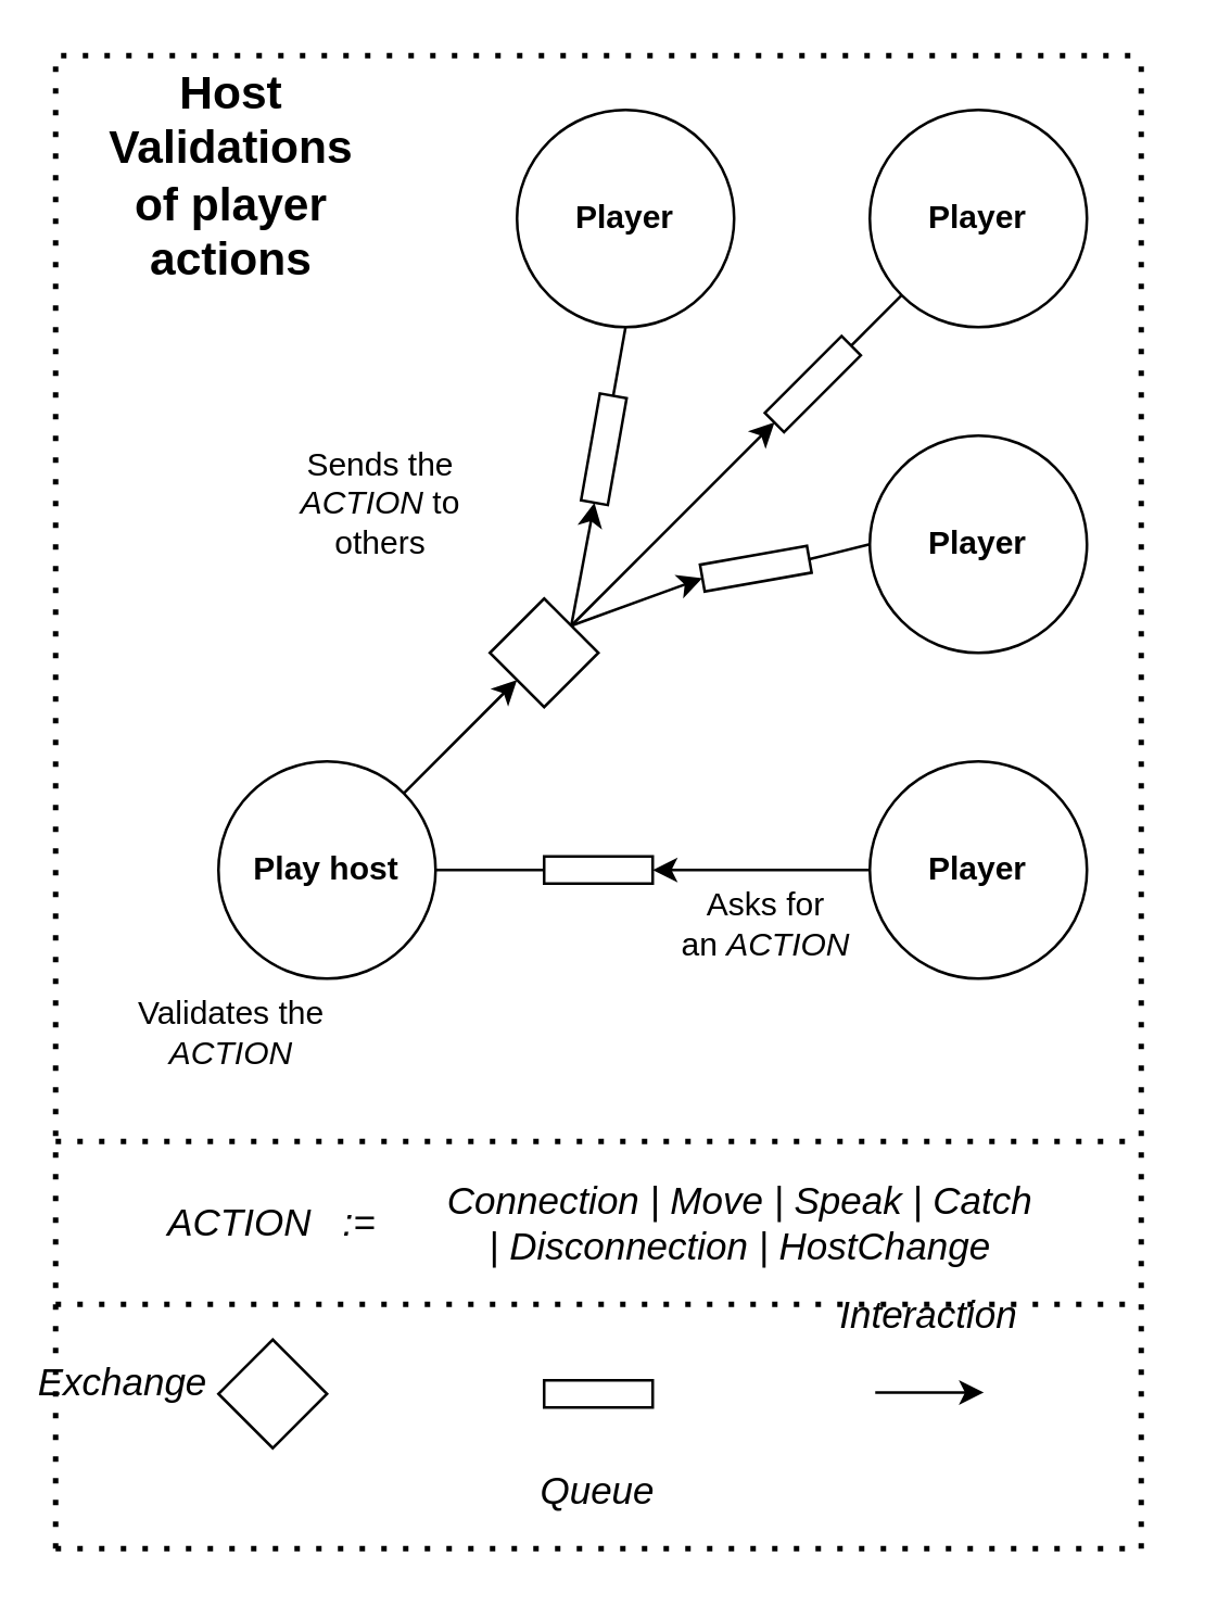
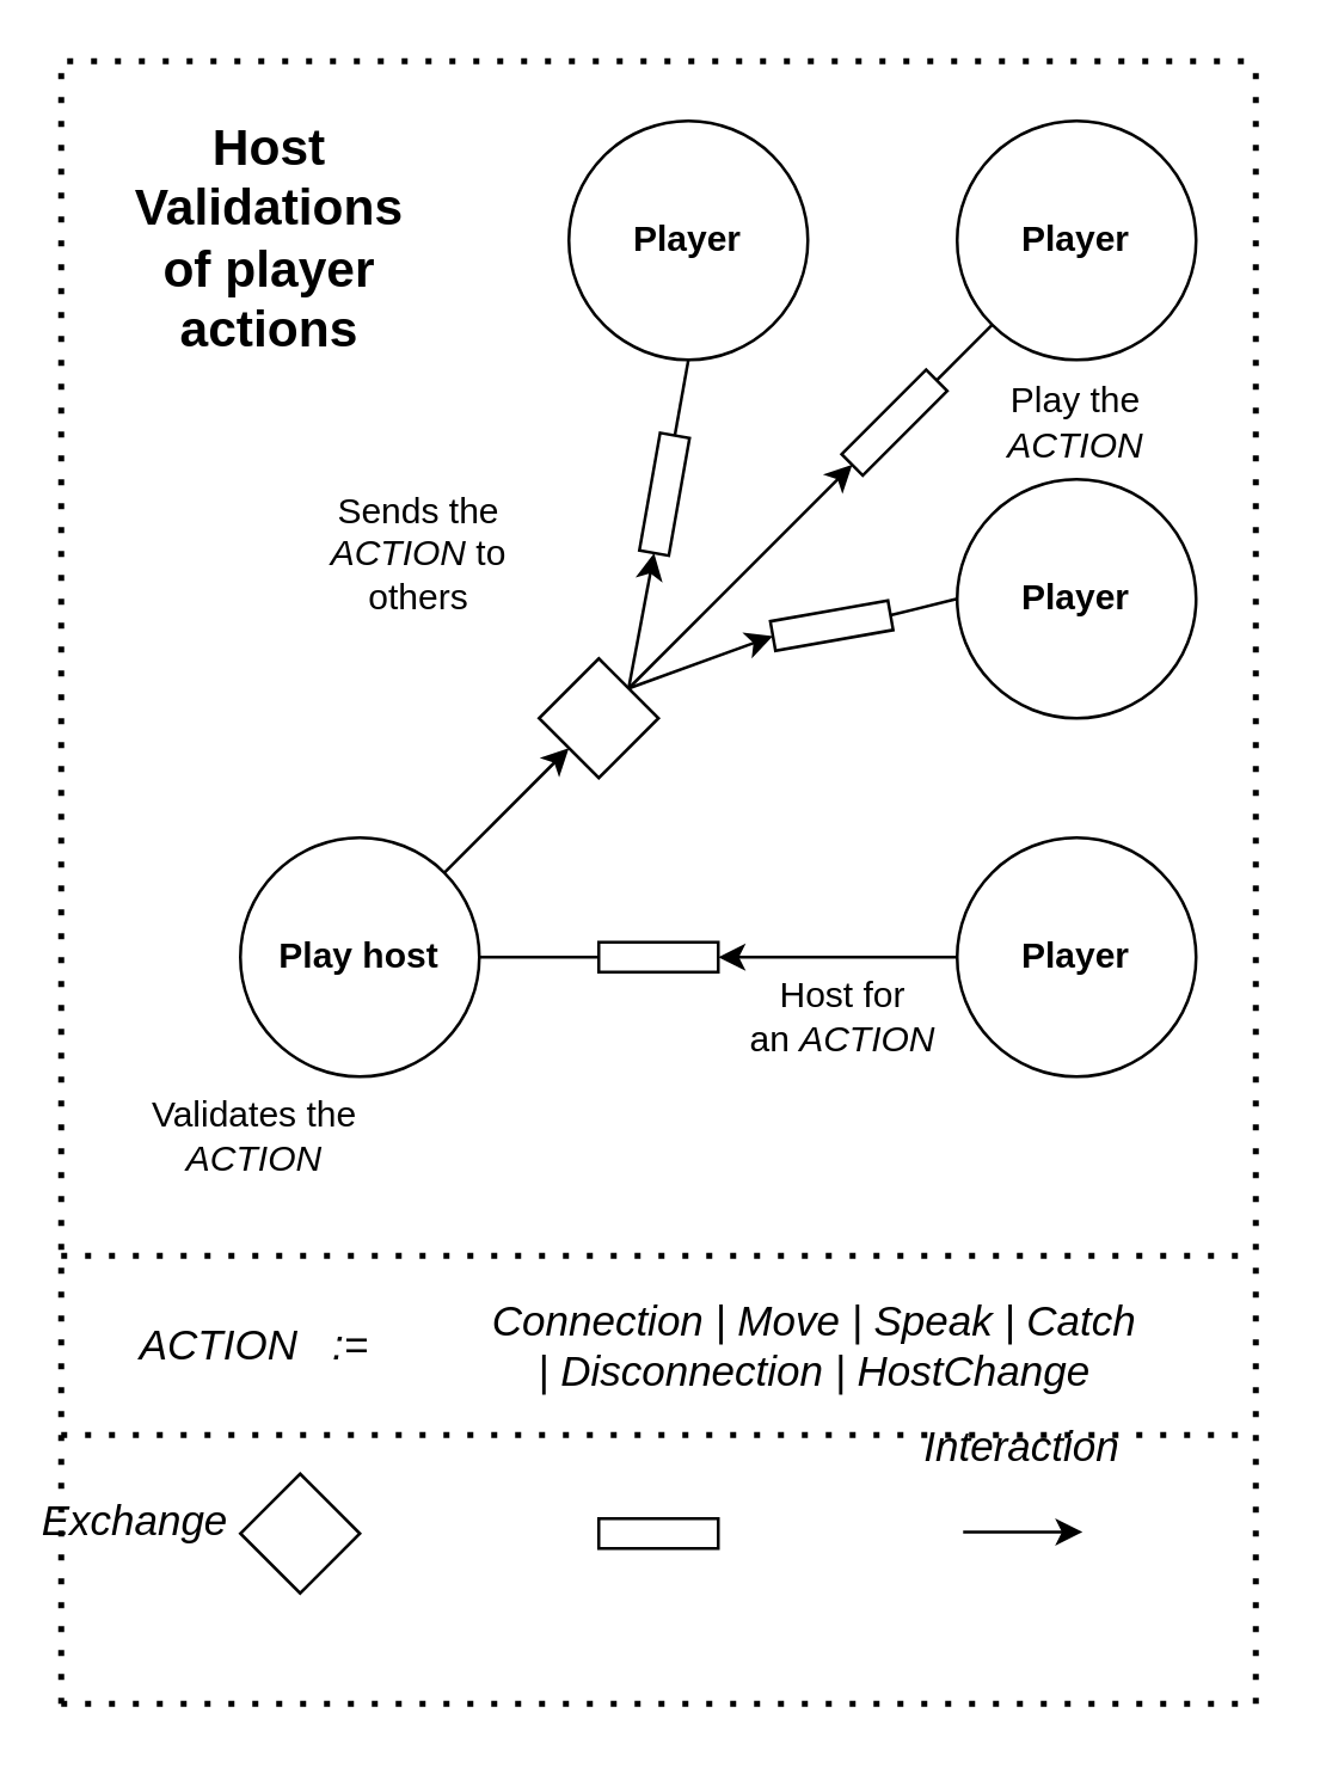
- <mxCell id="25" value="&lt;b&gt;&lt;font style=&quot;font-size: 17px&quot;&gt;Host Validations of player actions&lt;/font&gt;&lt;/b&gt;" style="text;html=1;strokeColor=none;fillColor=none;align=center;verticalAlign=middle;whiteSpace=wrap;rounded=0;" vertex="1" parent="1"><mxGeometry x="35" y="25" width="100" height="80" as="geometry" /></mxCell>
+ <mxCell id="25" value="&lt;b&gt;&lt;font style=&quot;font-size: 17px&quot;&gt;Host Validations of player actions&lt;/font&gt;&lt;/b&gt;" style="text;html=1;strokeColor=none;fillColor=none;align=center;verticalAlign=middle;whiteSpace=wrap;rounded=0;" vertex="1" parent="1"><mxGeometry x="40" y="40" width="100" height="80" as="geometry" /></mxCell>
+ <mxCell id="24" value="Play the &lt;i&gt;ACTION&lt;/i&gt;" style="text;html=1;strokeColor=none;fillColor=none;align=center;verticalAlign=middle;whiteSpace=wrap;rounded=0;" vertex="1" parent="1"><mxGeometry x="325" y="131" width="70" height="20" as="geometry" /></mxCell>
- <mxCell id="10" value="Asks for an&amp;nbsp;&lt;i&gt;ACTION&lt;/i&gt;" style="text;html=1;strokeColor=none;fillColor=none;align=center;verticalAlign=middle;whiteSpace=wrap;rounded=0;" vertex="1" parent="1"><mxGeometry x="242" y="330" width="80" height="20" as="geometry" /></mxCell>
+ <mxCell id="10" value="Host for an&amp;nbsp;&lt;i&gt;ACTION&lt;/i&gt;" style="text;html=1;strokeColor=none;fillColor=none;align=center;verticalAlign=middle;whiteSpace=wrap;rounded=0;" vertex="1" parent="1"><mxGeometry x="242" y="330" width="80" height="20" as="geometry" /></mxCell>
- <mxCell id="38" value="&lt;i style=&quot;font-size: 14px&quot;&gt;ACTION&amp;nbsp; &amp;nbsp;:=&lt;/i&gt;" style="text;html=1;strokeColor=none;fillColor=none;align=center;verticalAlign=middle;whiteSpace=wrap;rounded=0;" vertex="1" parent="1"><mxGeometry x="60" y="440" width="80" height="20" as="geometry" /></mxCell>
+ <mxCell id="38" value="&lt;i style=&quot;font-size: 14px&quot;&gt;ACTION&amp;nbsp; &amp;nbsp;:=&lt;/i&gt;" style="text;html=1;strokeColor=none;fillColor=none;align=center;verticalAlign=middle;whiteSpace=wrap;rounded=0;" vertex="1" parent="1"><mxGeometry x="45" y="440" width="80" height="20" as="geometry" /></mxCell>
- <mxCell id="30" value="&lt;i&gt;&lt;font style=&quot;font-size: 14px&quot;&gt;Queue&lt;/font&gt;&lt;/i&gt;" style="text;html=1;strokeColor=none;fillColor=none;align=center;verticalAlign=middle;whiteSpace=wrap;rounded=0;" vertex="1" parent="1"><mxGeometry x="200" y="539" width="40" height="20" as="geometry" /></mxCell>
